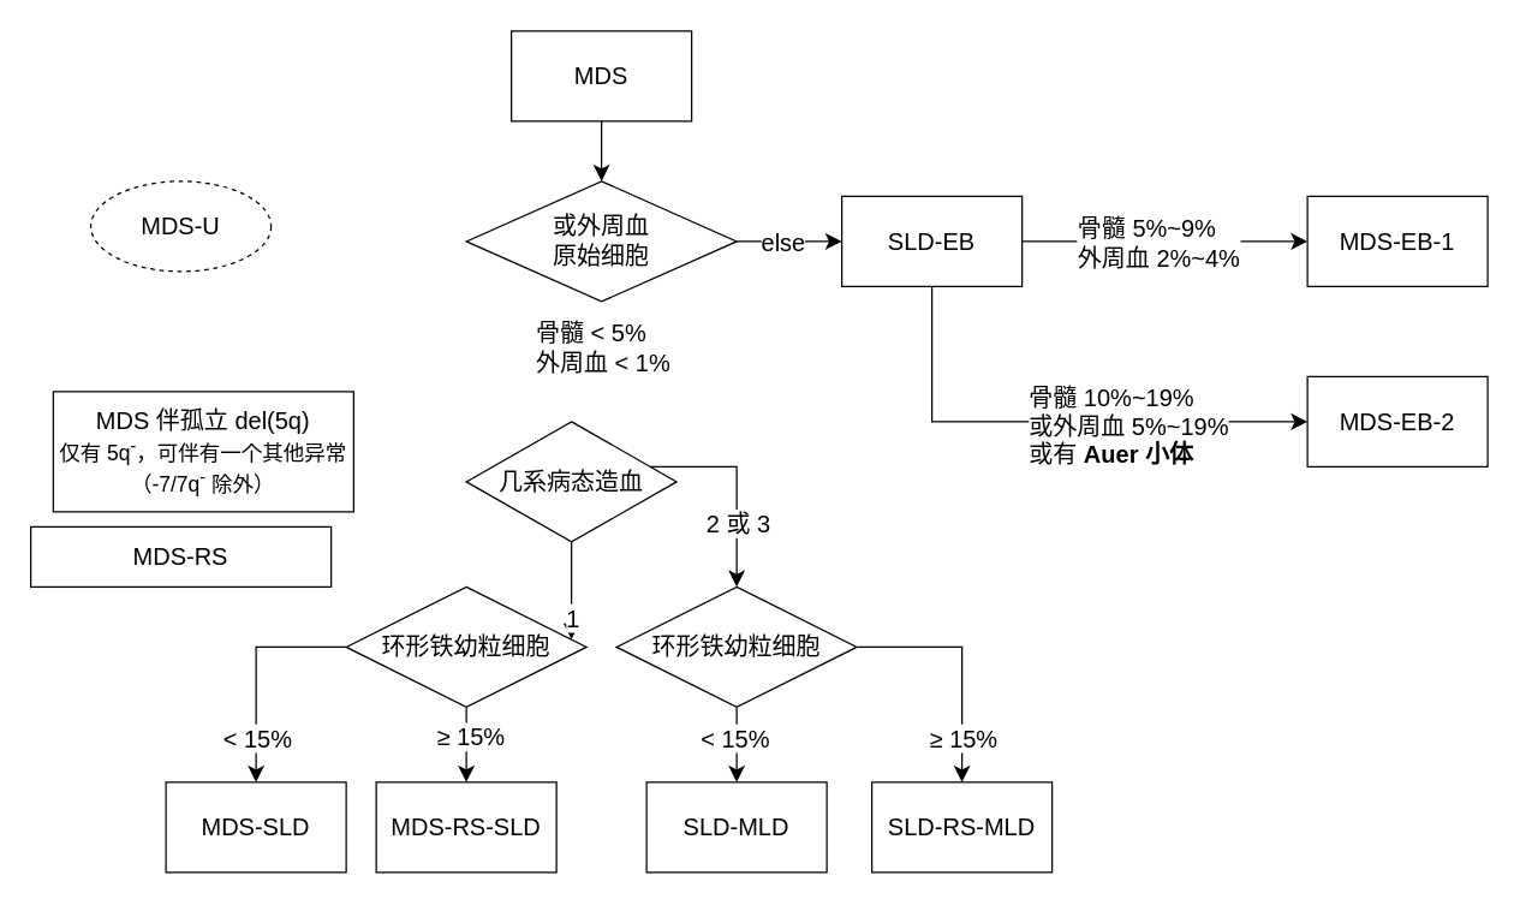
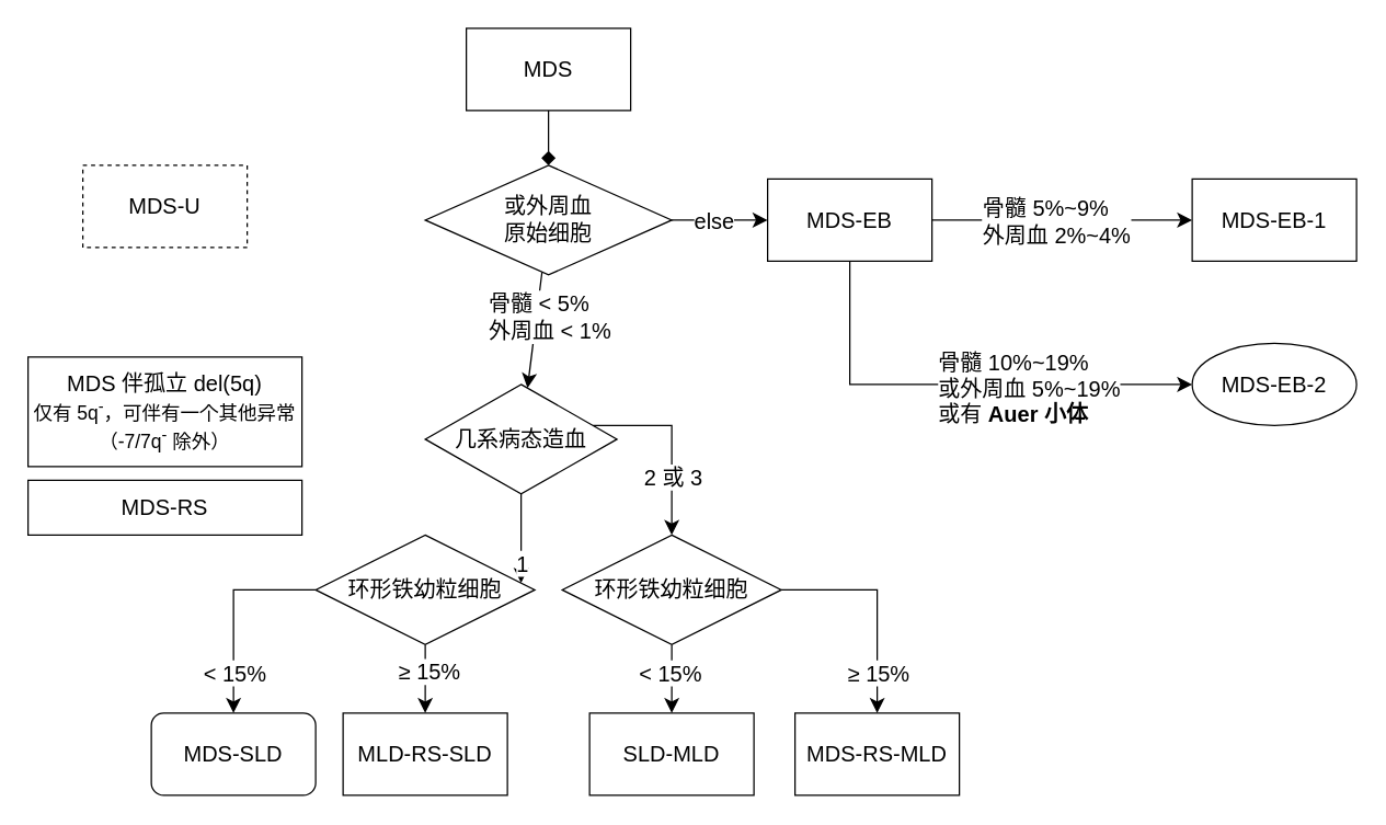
- <mxCell id="2" value="" style="edgeStyle=none;curved=1;rounded=0;orthogonalLoop=1;jettySize=auto;html=1;fontSize=12;startSize=8;endSize=8;" parent="1" source="3" target="9" edge="1"><mxGeometry relative="1" as="geometry" /></mxCell>
+ <mxCell id="2" value="" style="edgeStyle=none;curved=1;rounded=0;orthogonalLoop=1;jettySize=auto;html=1;fontSize=12;startSize=8;endSize=8;endArrow=diamond;" parent="1" source="3" target="9" edge="1"><mxGeometry relative="1" as="geometry" /></mxCell>
- <mxCell id="35" value="MDS-U" style="ellipse;whiteSpace=wrap;html=1;fontSize=16;dashed=1;" parent="1" vertex="1"><mxGeometry x="60" width="120" height="60" as="geometry" y="120" /></mxCell>
+ <mxCell id="35" value="MDS-U" style="rounded=0;whiteSpace=wrap;html=1;fontSize=16;dashed=1;" parent="1" vertex="1"><mxGeometry x="60" width="120" height="60" as="geometry" y="120" /></mxCell>
- <mxCell id="14" value="SLD-EB&lt;br&gt;" style="whiteSpace=wrap;html=1;fontSize=16;rounded=0;" parent="1" vertex="1"><mxGeometry x="560" y="130" width="120" height="60" as="geometry" /></mxCell>
+ <mxCell id="14" value="MDS-EB&lt;br&gt;" style="whiteSpace=wrap;html=1;fontSize=16;rounded=0;" parent="1" vertex="1"><mxGeometry x="560" y="130" width="120" height="60" as="geometry" /></mxCell>
+ <mxCell id="8" style="edgeStyle=none;curved=1;rounded=0;orthogonalLoop=1;jettySize=auto;html=1;fontSize=12;startSize=8;endSize=8;" parent="1" source="9" target="19" edge="1"><mxGeometry relative="1" as="geometry" /></mxCell>
- <mxCell id="11" value="MDS-EB-2" style="whiteSpace=wrap;html=1;fontSize=16;rounded=0;" parent="1" vertex="1"><mxGeometry x="870" y="250" width="120" height="60" as="geometry" /></mxCell>
+ <mxCell id="11" value="MDS-EB-2" style="ellipse;whiteSpace=wrap;html=1;fontSize=16;" parent="1" vertex="1"><mxGeometry x="870" y="250" width="120" height="60" as="geometry" /></mxCell>
- <mxCell id="37" value="MDS 伴孤立 del(5q)&lt;br style=&quot;font-size: 15px;&quot;&gt;&lt;font style=&quot;font-size: 14px;&quot;&gt;仅有 5q&lt;sup&gt;-&lt;/sup&gt;，可伴有一个其他异常（-7/7q&lt;sup&gt;-&lt;/sup&gt;&amp;nbsp;除外）&lt;/font&gt;" style="rounded=0;whiteSpace=wrap;html=1;fontSize=16;align=center;" parent="1" vertex="1"><mxGeometry x="35" y="260" width="200" height="80" as="geometry" /></mxCell>
+ <mxCell id="37" value="MDS 伴孤立 del(5q)&lt;br style=&quot;font-size: 15px;&quot;&gt;&lt;font style=&quot;font-size: 14px;&quot;&gt;仅有 5q&lt;sup&gt;-&lt;/sup&gt;，可伴有一个其他异常（-7/7q&lt;sup&gt;-&lt;/sup&gt;&amp;nbsp;除外）&lt;/font&gt;" style="rounded=0;whiteSpace=wrap;html=1;fontSize=16;align=center;" parent="1" vertex="1"><mxGeometry x="20" y="260" width="200" height="80" as="geometry" /></mxCell>
- <mxCell id="20" value="MDS-SLD" style="whiteSpace=wrap;html=1;fontSize=16;" parent="1" vertex="1"><mxGeometry x="110" y="520" width="120" height="60" as="geometry" /></mxCell>
+ <mxCell id="20" value="MDS-SLD" style="whiteSpace=wrap;html=1;fontSize=16;rounded=1;" parent="1" vertex="1"><mxGeometry x="110" y="520" width="120" height="60" as="geometry" /></mxCell>
- <mxCell id="27" value="MDS-RS-SLD" style="whiteSpace=wrap;html=1;fontSize=16;" parent="1" vertex="1"><mxGeometry x="250" y="520" width="120" height="60" as="geometry" /></mxCell>
+ <mxCell id="27" value="MLD-RS-SLD" style="whiteSpace=wrap;html=1;fontSize=16;" parent="1" vertex="1"><mxGeometry x="250" y="520" width="120" height="60" as="geometry" /></mxCell>
- <mxCell id="28" value="SLD-RS-MLD" style="whiteSpace=wrap;html=1;fontSize=16;" parent="1" vertex="1"><mxGeometry x="580" y="520" width="120" height="60" as="geometry" /></mxCell>
+ <mxCell id="28" value="MDS-RS-MLD" style="whiteSpace=wrap;html=1;fontSize=16;" parent="1" vertex="1"><mxGeometry x="580" y="520" width="120" height="60" as="geometry" /></mxCell>
